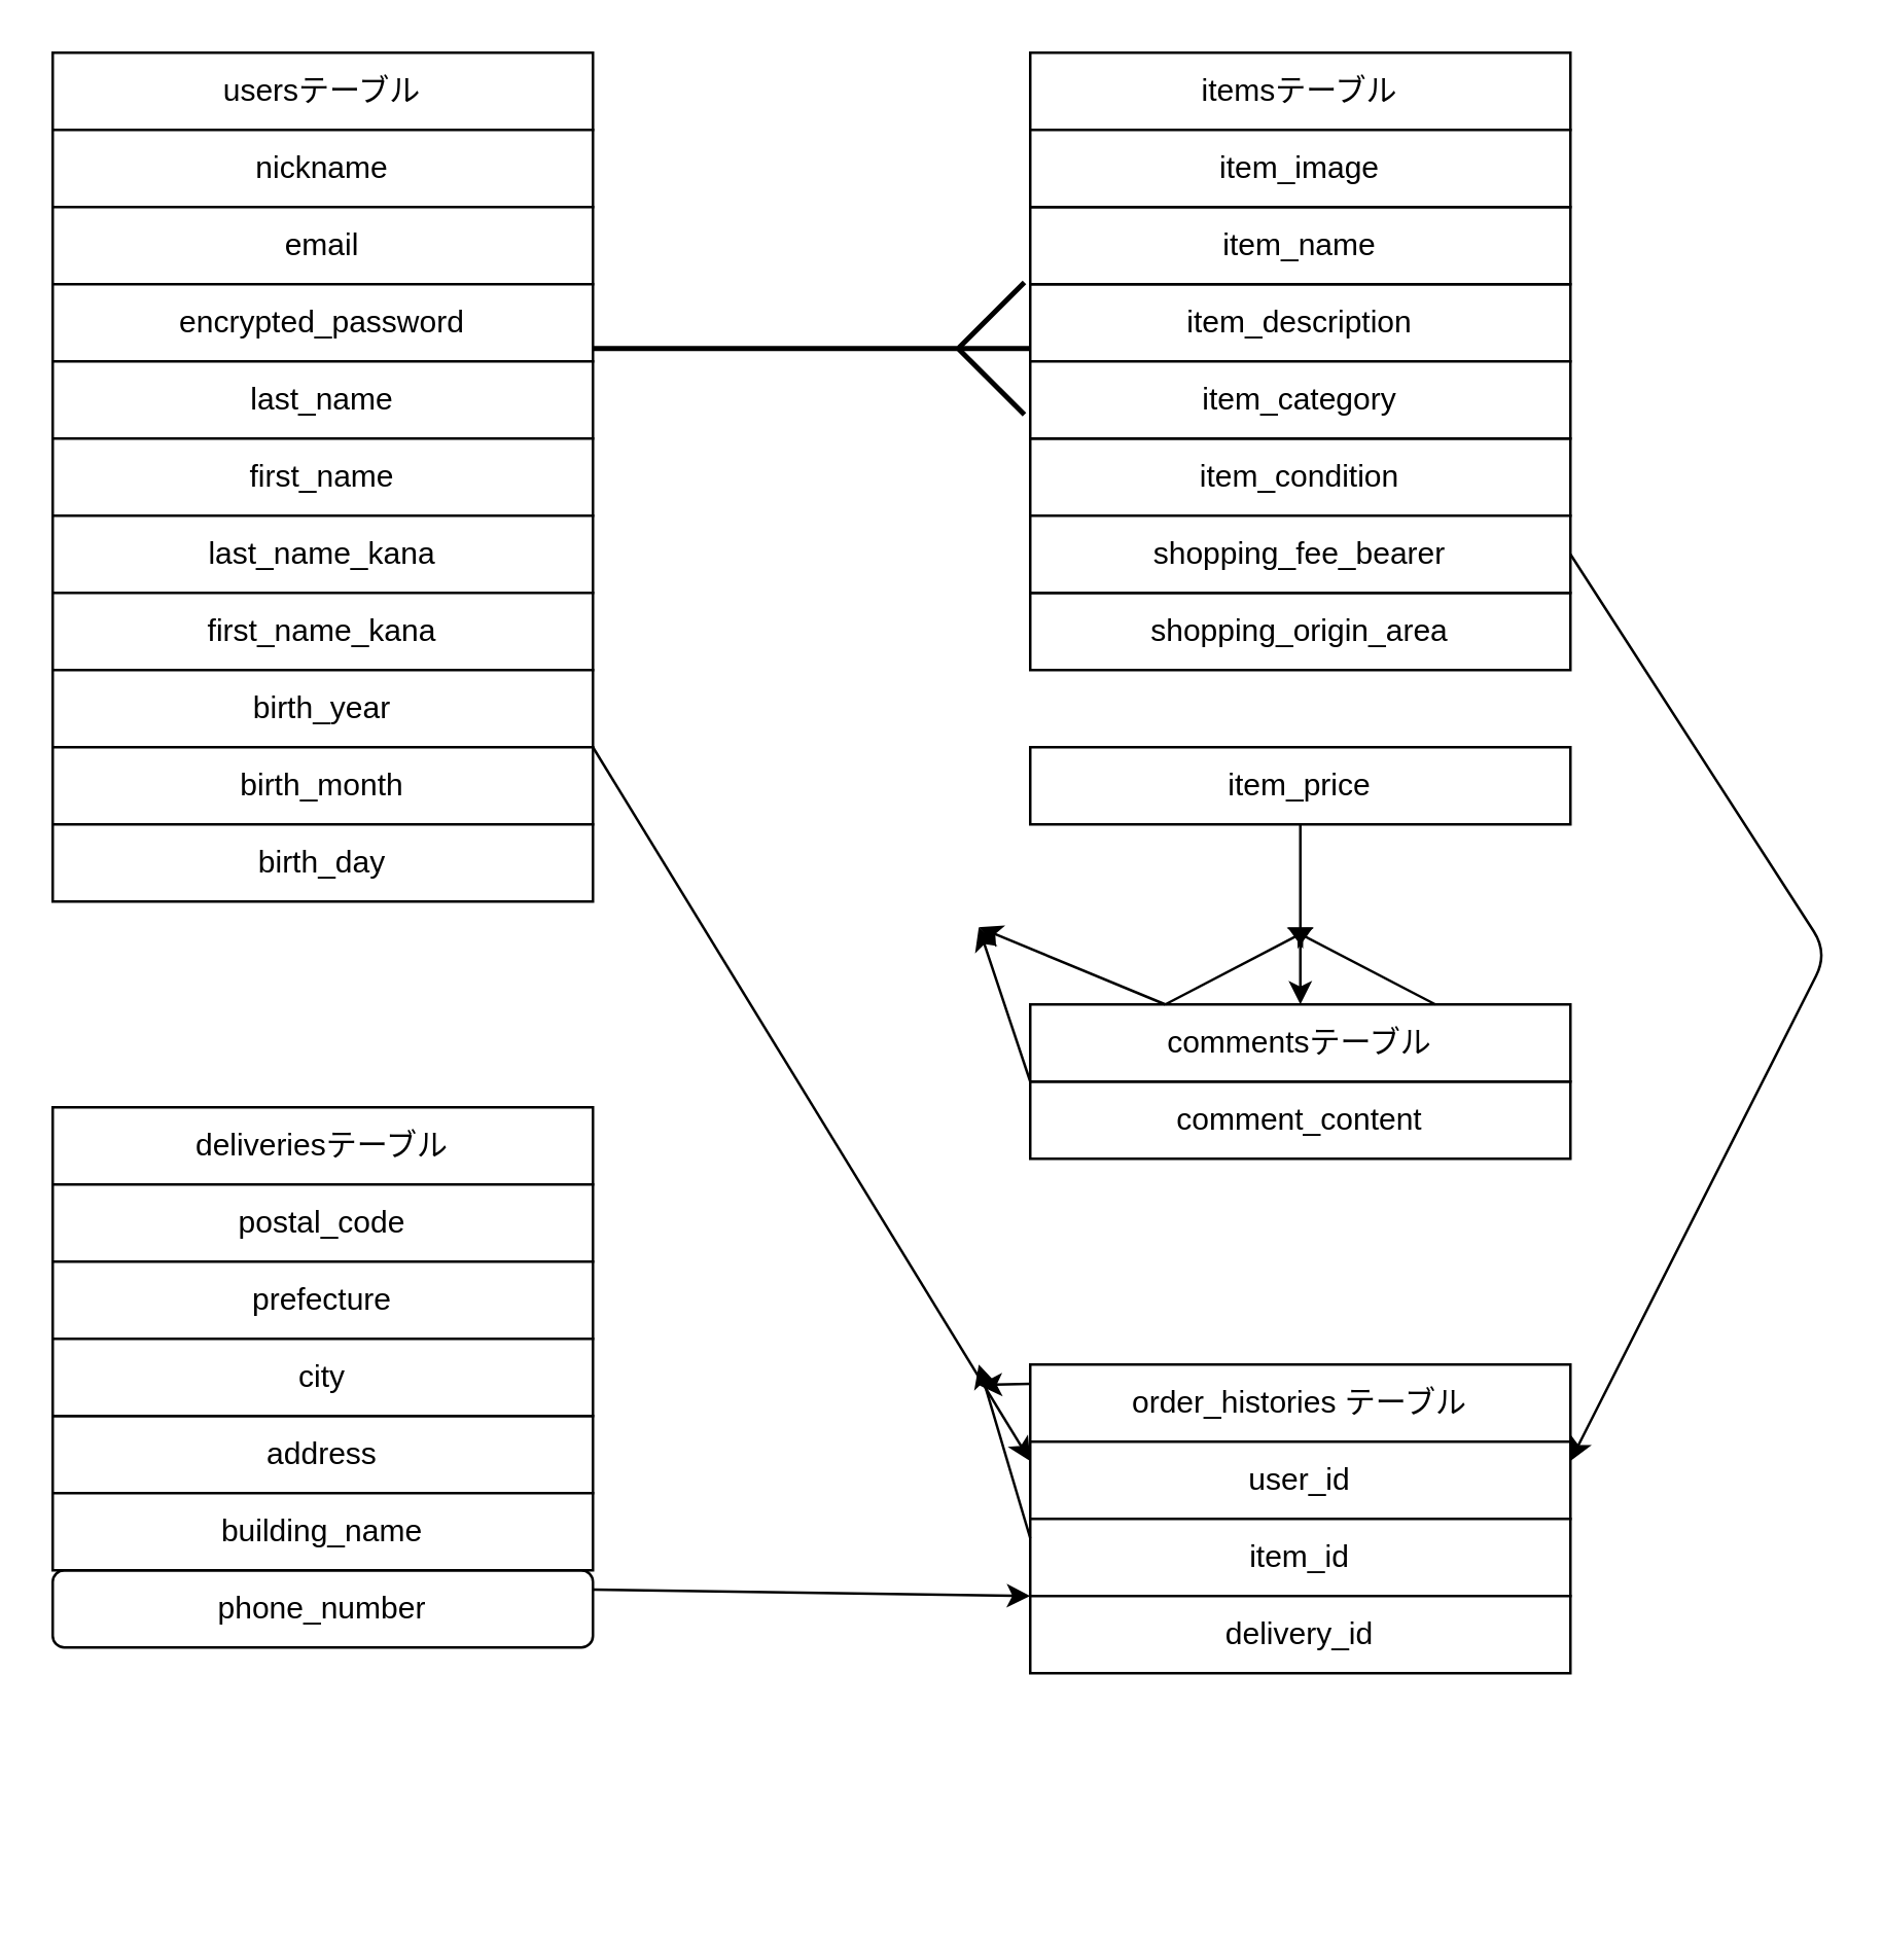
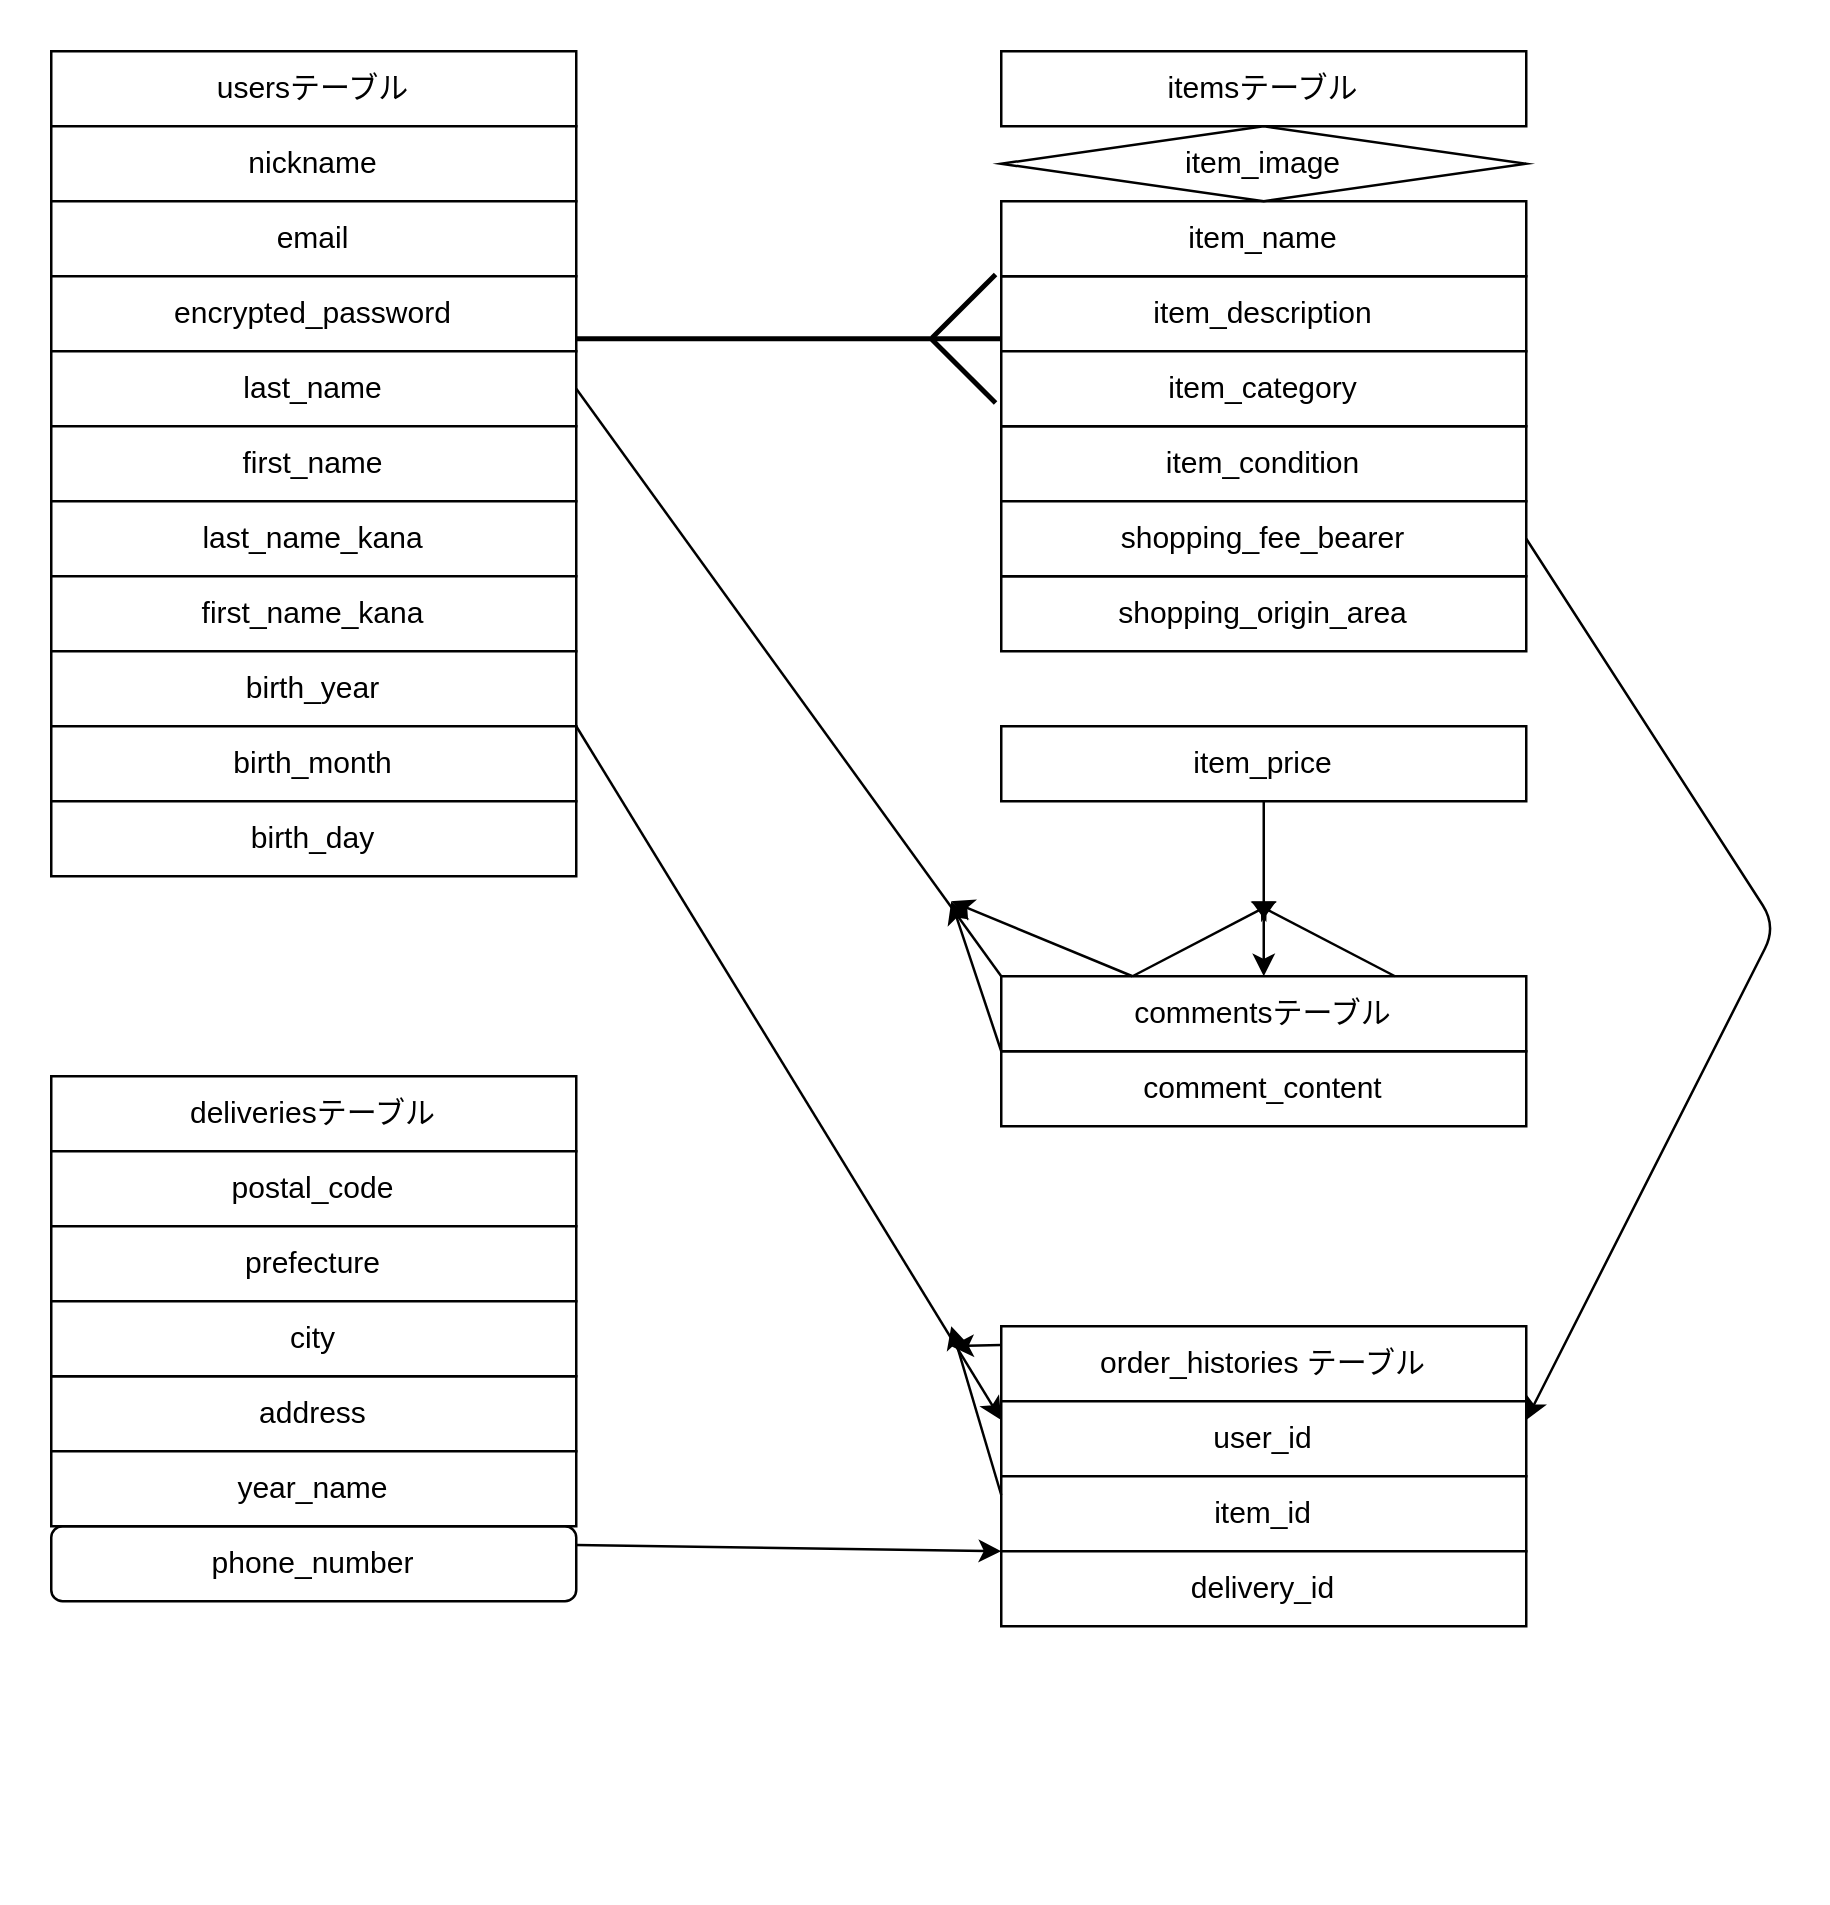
- <mxCell id="16" value="item_image" style="rounded=0;whiteSpace=wrap;html=1;movable=1;resizable=1;rotatable=1;deletable=1;editable=1;connectable=1;container=0;" parent="10" vertex="1"><mxGeometry y="30" width="210" height="30" as="geometry" /></mxCell>
+ <mxCell id="16" value="item_image" style="rhombus;whiteSpace=wrap;html=1;movable=1;resizable=1;rotatable=1;deletable=1;editable=1;connectable=1;container=0;" parent="10" vertex="1"><mxGeometry y="30" width="210" height="30" as="geometry" /></mxCell>
+ <mxCell id="34" value="" style="endArrow=none;html=1;entryX=0;entryY=0;entryDx=0;entryDy=0;exitX=1;exitY=0.5;exitDx=0;exitDy=0;" parent="1" source="7" target="30" edge="1"><mxGeometry width="50" height="50" relative="1" as="geometry"><mxPoint x="280" y="310" as="sourcePoint" /><mxPoint x="370" y="370" as="targetPoint" /></mxGeometry></mxCell>
- <mxCell id="23" value="building_name" style="rounded=0;whiteSpace=wrap;html=1;movable=1;resizable=1;rotatable=1;deletable=1;editable=1;connectable=1;container=0;" parent="20" vertex="1"><mxGeometry y="150" width="210" height="30" as="geometry" /></mxCell>
+ <mxCell id="23" value="year_name" style="rounded=0;whiteSpace=wrap;html=1;movable=1;resizable=1;rotatable=1;deletable=1;editable=1;connectable=1;container=0;" parent="20" vertex="1"><mxGeometry y="150" width="210" height="30" as="geometry" /></mxCell>
